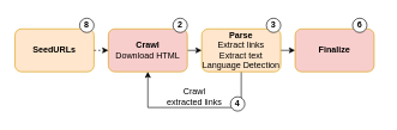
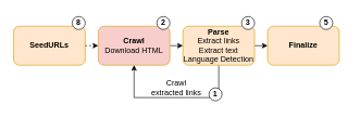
- <mxCell id="20" value="6" style="text;html=1;align=center;verticalAlign=middle;whiteSpace=wrap;rounded=0;fontStyle=1" vertex="1" parent="1"><mxGeometry x="470" y="20" width="60" height="30" as="geometry" /></mxCell>
+ <mxCell id="20" value="5" style="text;html=1;align=center;verticalAlign=middle;whiteSpace=wrap;rounded=0;fontStyle=1" vertex="1" parent="1"><mxGeometry x="470" y="20" width="60" height="30" as="geometry" /></mxCell>
- <mxCell id="8" value="Finalize" style="rounded=1;whiteSpace=wrap;html=1;fillColor=#f8cecc;strokeColor=#d79b00;fontStyle=1;" vertex="1" parent="1"><mxGeometry x="410" y="40" width="110" height="60" as="geometry" /></mxCell>
+ <mxCell id="8" value="Finalize" style="rounded=1;whiteSpace=wrap;html=1;fillColor=#ffe6cc;strokeColor=#d79b00;fontStyle=1" vertex="1" parent="1"><mxGeometry x="410" y="40" width="110" height="60" as="geometry" /></mxCell>
- <mxCell id="18" value="4" style="text;html=1;align=center;verticalAlign=middle;whiteSpace=wrap;rounded=0;fontStyle=1" vertex="1" parent="1"><mxGeometry x="300" y="130" width="60" height="30" as="geometry" /></mxCell>
+ <mxCell id="18" value="1" style="text;html=1;align=center;verticalAlign=middle;whiteSpace=wrap;rounded=0;fontStyle=1" vertex="1" parent="1"><mxGeometry x="300" y="130" width="60" height="30" as="geometry" /></mxCell>
